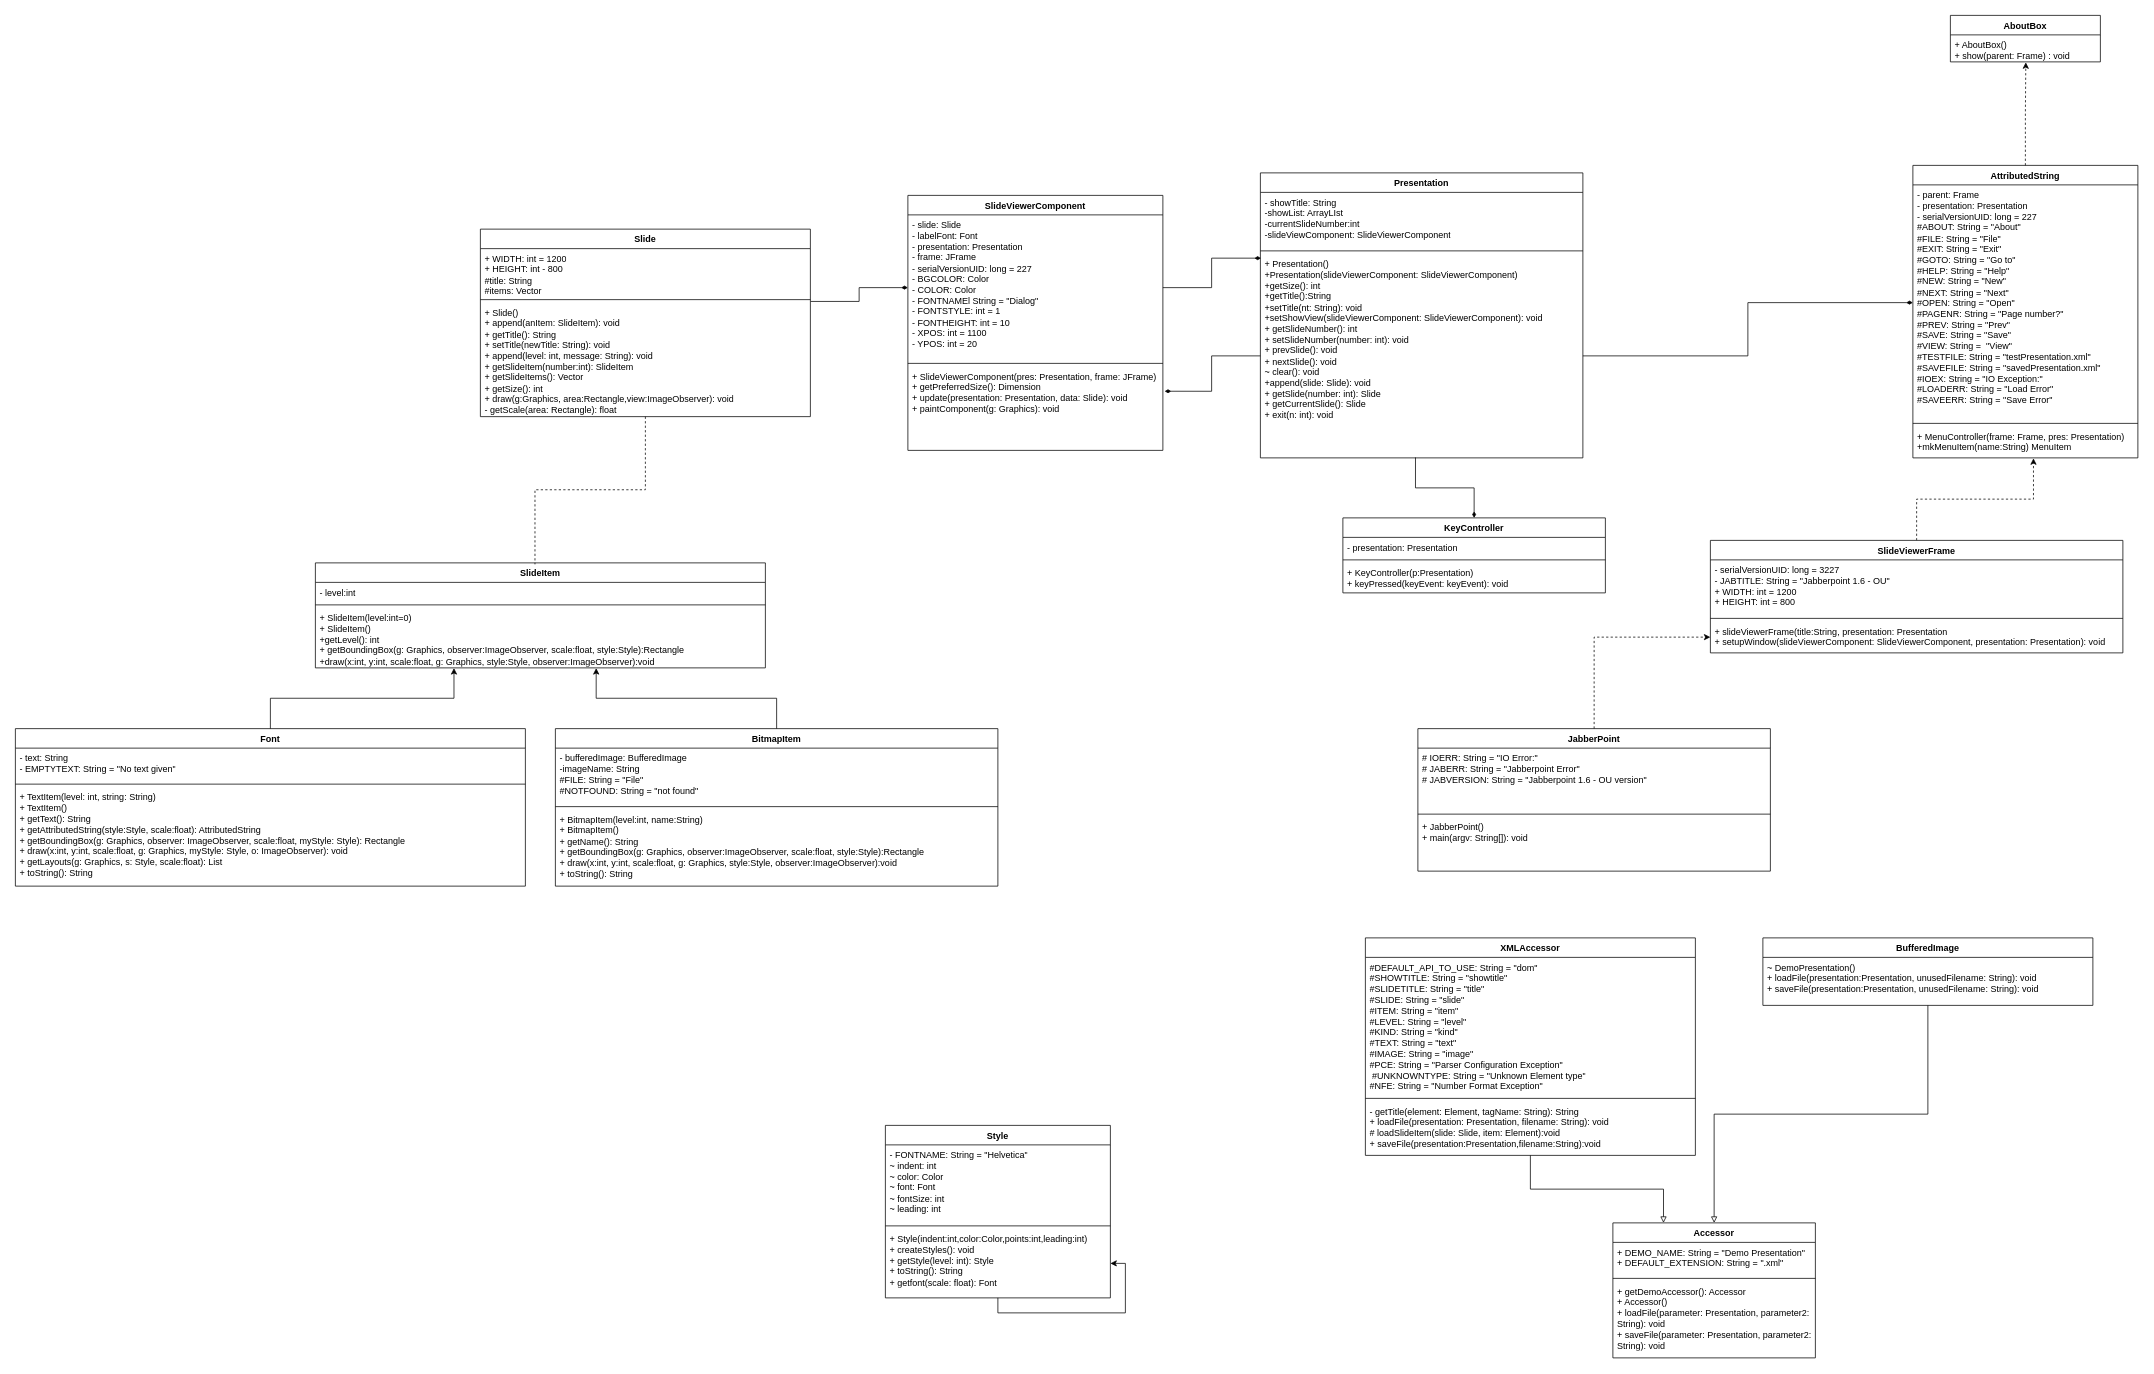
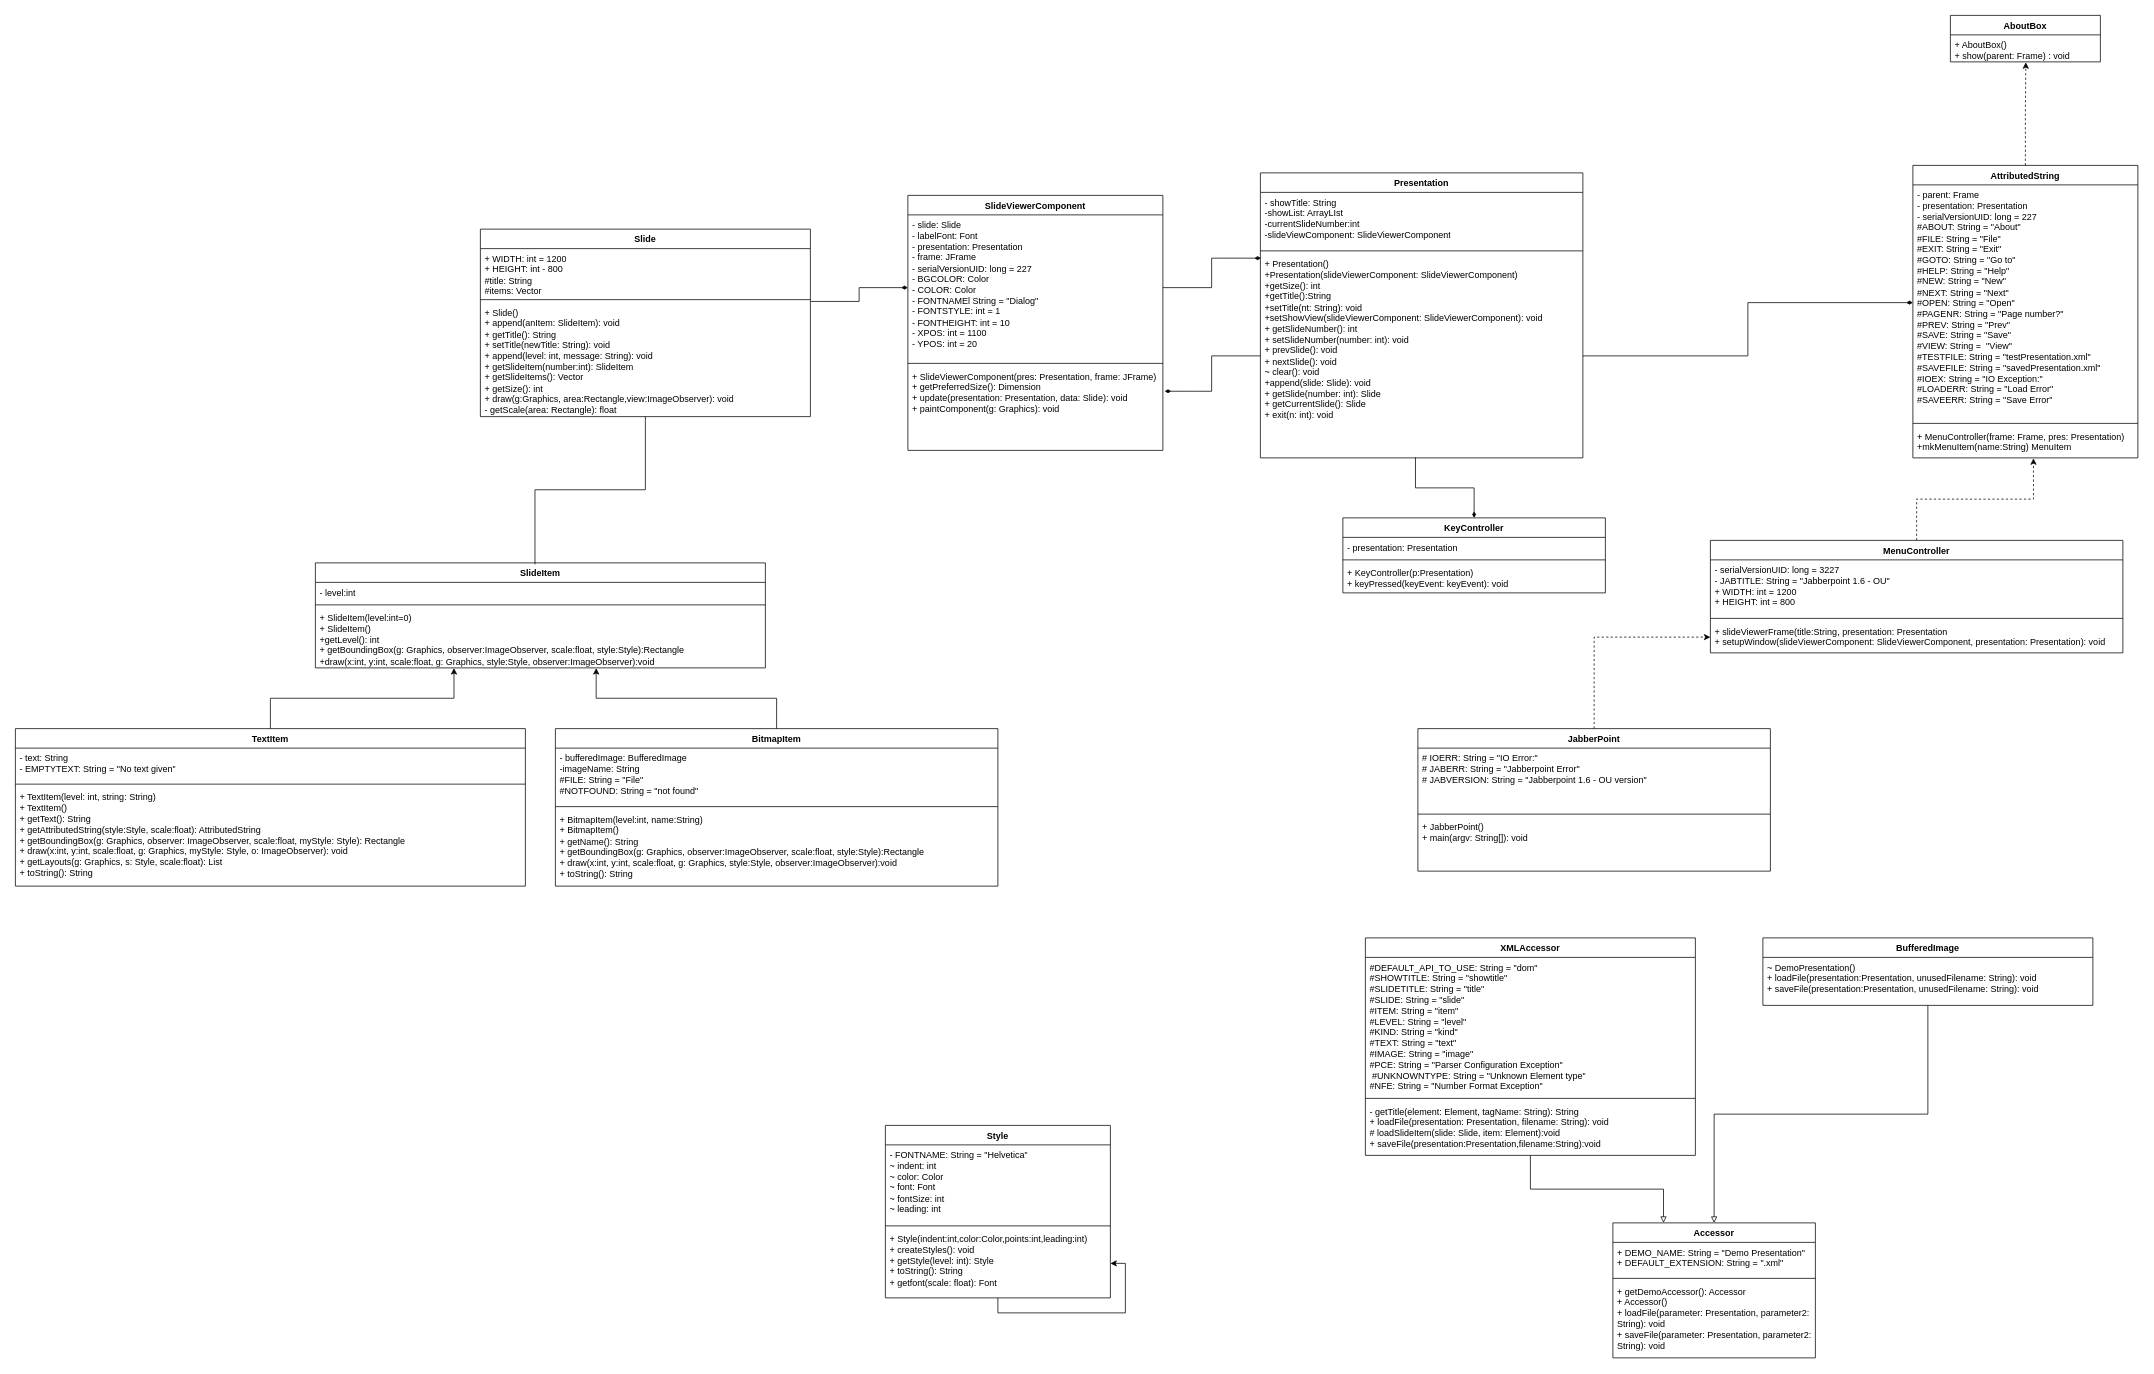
- <mxCell id="71" style="edgeStyle=orthogonalEdgeStyle;rounded=0;orthogonalLoop=1;jettySize=auto;html=1;entryX=0.488;entryY=0.014;entryDx=0;entryDy=0;entryPerimeter=0;endArrow=none;endFill=0;dashed=1;" edge="1" parent="1" source="27" target="47"><mxGeometry relative="1" as="geometry" /></mxCell>
+ <mxCell id="71" style="edgeStyle=orthogonalEdgeStyle;rounded=0;orthogonalLoop=1;jettySize=auto;html=1;entryX=0.488;entryY=0.014;entryDx=0;entryDy=0;entryPerimeter=0;endArrow=none;endFill=0;" edge="1" parent="1" source="27" target="47"><mxGeometry relative="1" as="geometry" /></mxCell>
- <mxCell id="19" value="SlideViewerFrame" style="swimlane;fontStyle=1;align=center;verticalAlign=top;childLayout=stackLayout;horizontal=1;startSize=26;horizontalStack=0;resizeParent=1;resizeParentMax=0;resizeLast=0;collapsible=1;marginBottom=0;whiteSpace=wrap;html=1;" vertex="1" parent="1"><mxGeometry x="2280" y="720" width="550" height="150" as="geometry" /></mxCell>
+ <mxCell id="19" value="MenuController" style="swimlane;fontStyle=1;align=center;verticalAlign=top;childLayout=stackLayout;horizontal=1;startSize=26;horizontalStack=0;resizeParent=1;resizeParentMax=0;resizeLast=0;collapsible=1;marginBottom=0;whiteSpace=wrap;html=1;" vertex="1" parent="1"><mxGeometry x="2280" y="720" width="550" height="150" as="geometry" /></mxCell>
- <mxCell id="31" value="Font" style="swimlane;fontStyle=1;align=center;verticalAlign=top;childLayout=stackLayout;horizontal=1;startSize=26;horizontalStack=0;resizeParent=1;resizeParentMax=0;resizeLast=0;collapsible=1;marginBottom=0;whiteSpace=wrap;html=1;" vertex="1" parent="1"><mxGeometry x="20" y="971" width="680" height="210" as="geometry" /></mxCell>
+ <mxCell id="31" value="TextItem" style="swimlane;fontStyle=1;align=center;verticalAlign=top;childLayout=stackLayout;horizontal=1;startSize=26;horizontalStack=0;resizeParent=1;resizeParentMax=0;resizeLast=0;collapsible=1;marginBottom=0;whiteSpace=wrap;html=1;" vertex="1" parent="1"><mxGeometry x="20" y="971" width="680" height="210" as="geometry" /></mxCell>
